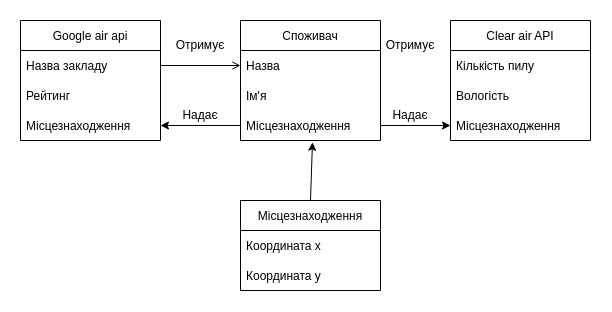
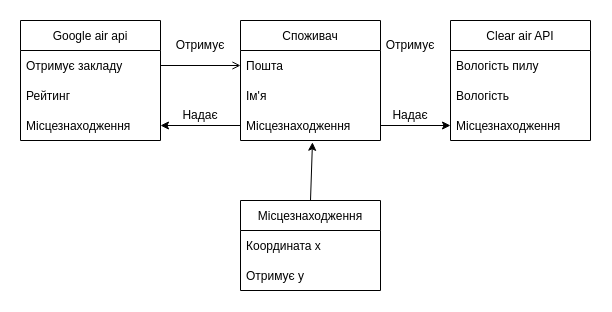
- <mxCell id="8" value="Назва закладу" style="text;strokeColor=none;fillColor=none;align=left;verticalAlign=middle;spacingLeft=4;spacingRight=4;overflow=hidden;points=[[0,0.5],[1,0.5]];portConstraint=eastwest;rotatable=0;" vertex="1" parent="7"><mxGeometry y="30" width="140" height="30" as="geometry" /></mxCell>
+ <mxCell id="8" value="Отримує закладу" style="text;strokeColor=none;fillColor=none;align=left;verticalAlign=middle;spacingLeft=4;spacingRight=4;overflow=hidden;points=[[0,0.5],[1,0.5]];portConstraint=eastwest;rotatable=0;" vertex="1" parent="7"><mxGeometry y="30" width="140" height="30" as="geometry" /></mxCell>
- <mxCell id="16" value="Назва" style="text;strokeColor=none;fillColor=none;align=left;verticalAlign=middle;spacingLeft=4;spacingRight=4;overflow=hidden;points=[[0,0.5],[1,0.5]];portConstraint=eastwest;rotatable=0;" vertex="1" parent="15"><mxGeometry y="30" width="140" height="30" as="geometry" /></mxCell>
+ <mxCell id="16" value="Пошта" style="text;strokeColor=none;fillColor=none;align=left;verticalAlign=middle;spacingLeft=4;spacingRight=4;overflow=hidden;points=[[0,0.5],[1,0.5]];portConstraint=eastwest;rotatable=0;" vertex="1" parent="15"><mxGeometry y="30" width="140" height="30" as="geometry" /></mxCell>
- <mxCell id="3" value="Кількість пилу" style="text;strokeColor=none;fillColor=none;align=left;verticalAlign=middle;spacingLeft=4;spacingRight=4;overflow=hidden;points=[[0,0.5],[1,0.5]];portConstraint=eastwest;rotatable=0;" vertex="1" parent="2"><mxGeometry y="30" width="140" height="30" as="geometry" /></mxCell>
+ <mxCell id="3" value="Вологість пилу" style="text;strokeColor=none;fillColor=none;align=left;verticalAlign=middle;spacingLeft=4;spacingRight=4;overflow=hidden;points=[[0,0.5],[1,0.5]];portConstraint=eastwest;rotatable=0;" vertex="1" parent="2"><mxGeometry y="30" width="140" height="30" as="geometry" /></mxCell>
- <mxCell id="13" value="Координата у" style="text;strokeColor=none;fillColor=none;align=left;verticalAlign=middle;spacingLeft=4;spacingRight=4;overflow=hidden;points=[[0,0.5],[1,0.5]];portConstraint=eastwest;rotatable=0;" vertex="1" parent="11"><mxGeometry y="60" width="140" height="30" as="geometry" /></mxCell>
+ <mxCell id="13" value="Отримує у" style="text;strokeColor=none;fillColor=none;align=left;verticalAlign=middle;spacingLeft=4;spacingRight=4;overflow=hidden;points=[[0,0.5],[1,0.5]];portConstraint=eastwest;rotatable=0;" vertex="1" parent="11"><mxGeometry y="60" width="140" height="30" as="geometry" /></mxCell>
